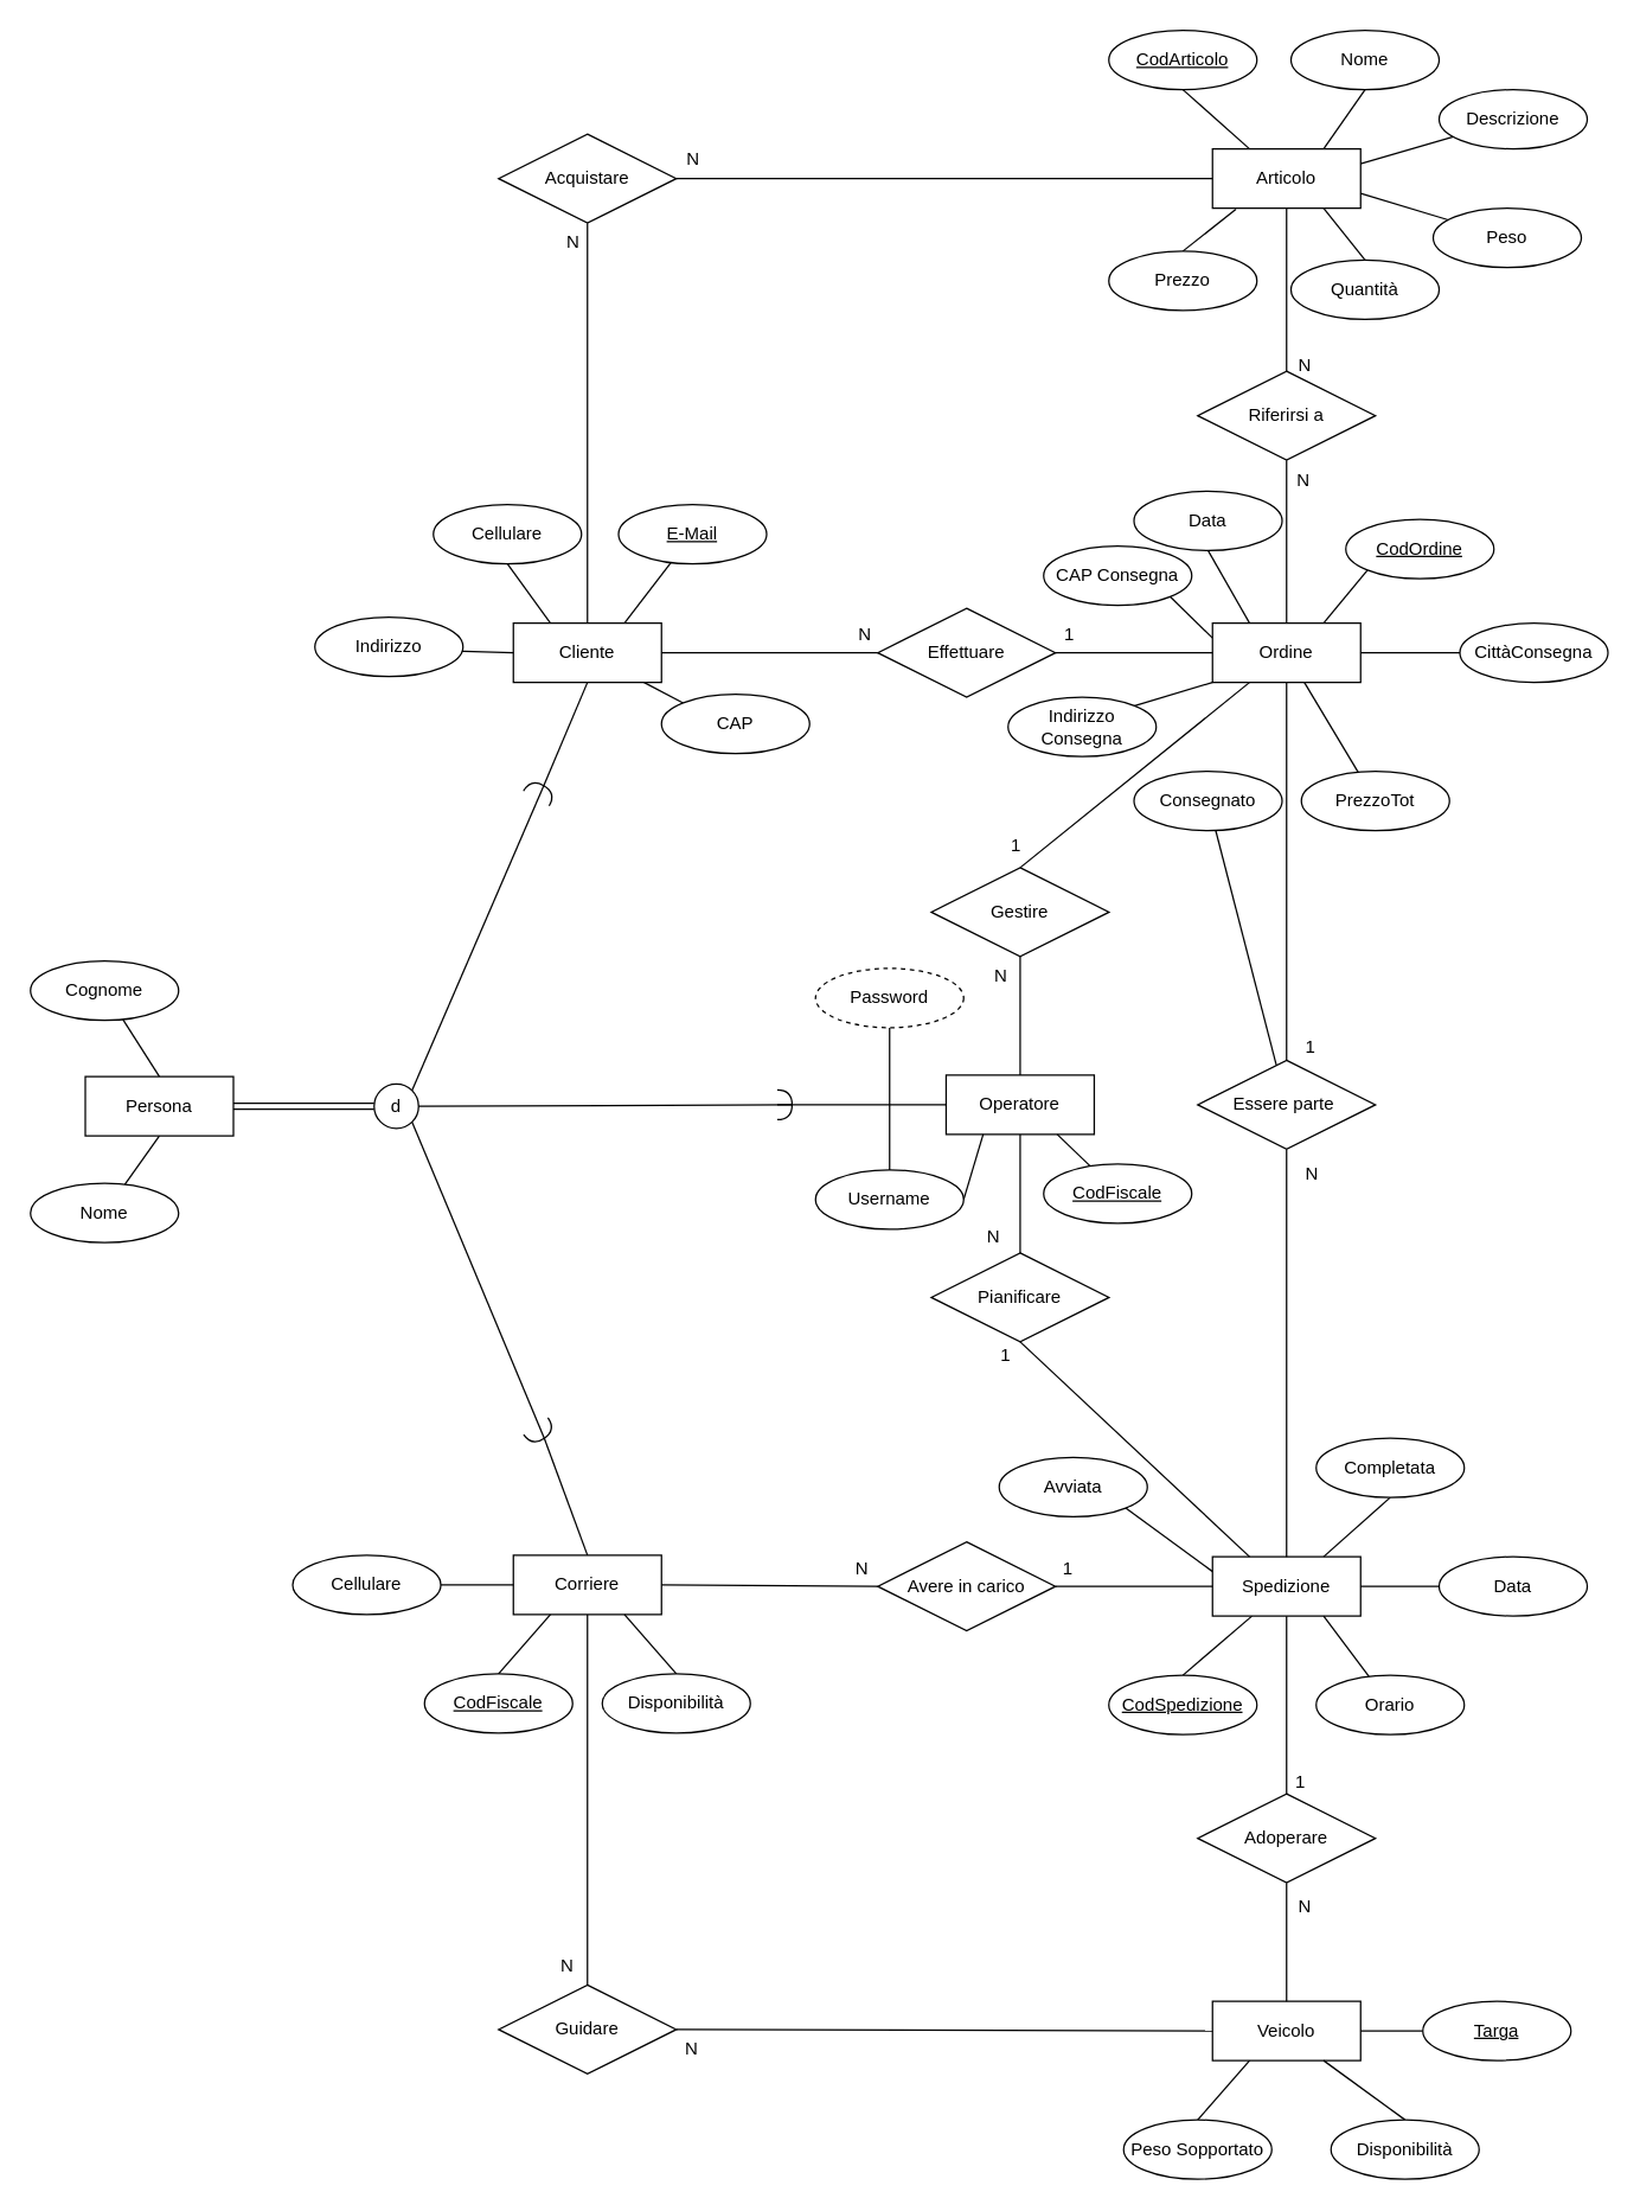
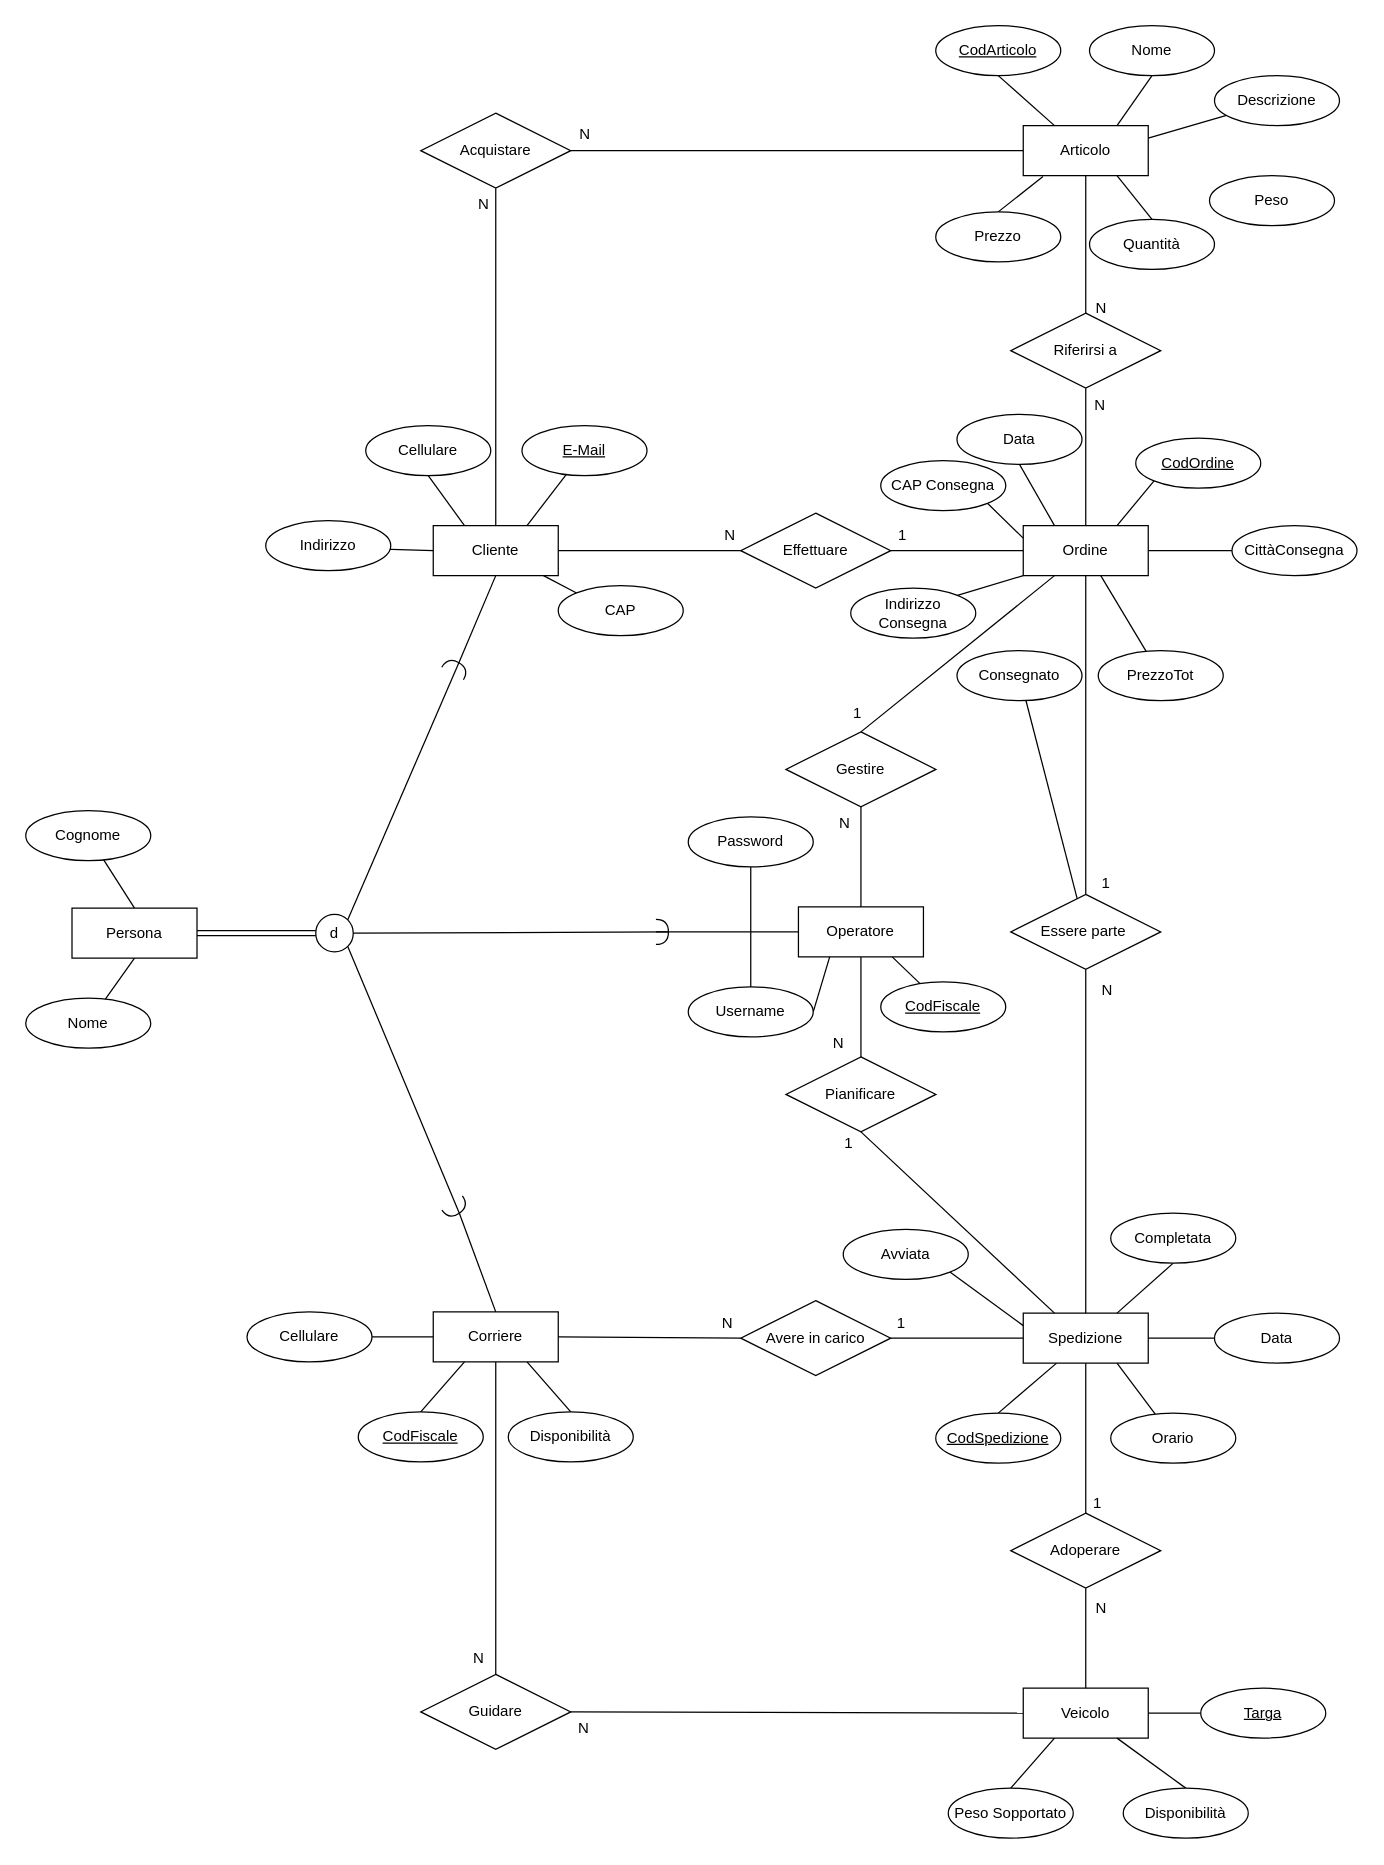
- <mxCell id="67" style="rounded=0;orthogonalLoop=1;jettySize=auto;html=1;entryX=1;entryY=0.75;entryDx=0;entryDy=0;endArrow=none;endFill=0;" parent="1" source="68" target="7" edge="1"><mxGeometry relative="1" as="geometry" /></mxCell>
- <mxCell id="66" value="Password" style="ellipse;whiteSpace=wrap;html=1;align=center;dashed=1;" parent="1" vertex="1"><mxGeometry x="550" y="653" width="100" height="40" as="geometry" /></mxCell>
+ <mxCell id="66" value="Password" style="ellipse;whiteSpace=wrap;html=1;align=center;" parent="1" vertex="1"><mxGeometry x="550" y="653" width="100" height="40" as="geometry" /></mxCell>
